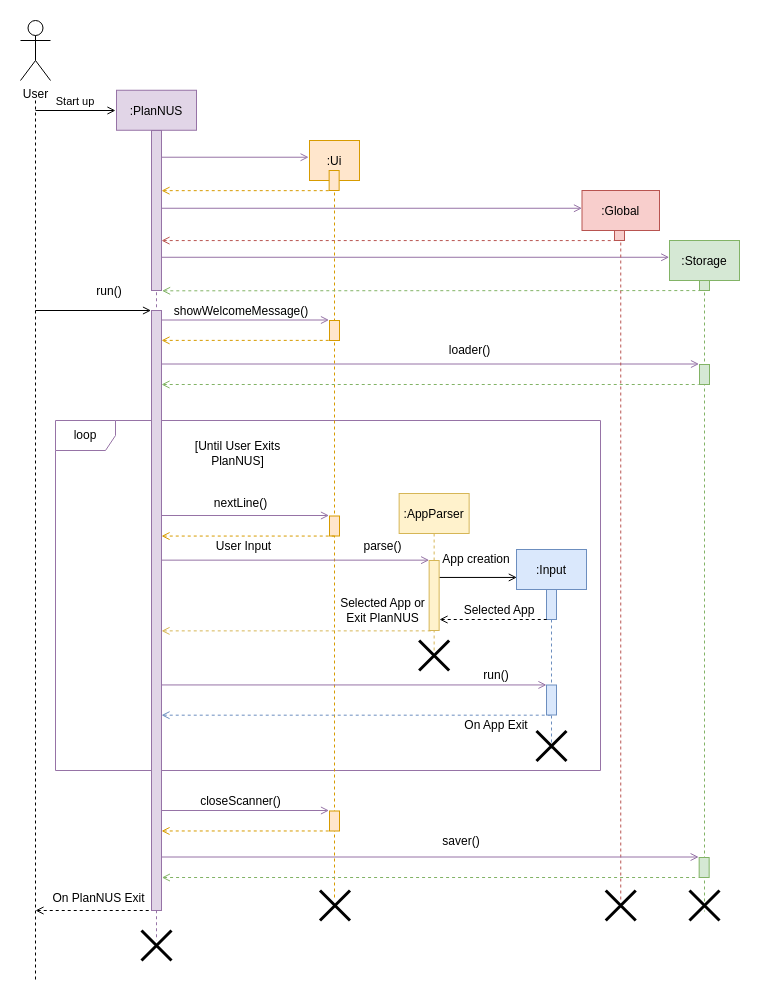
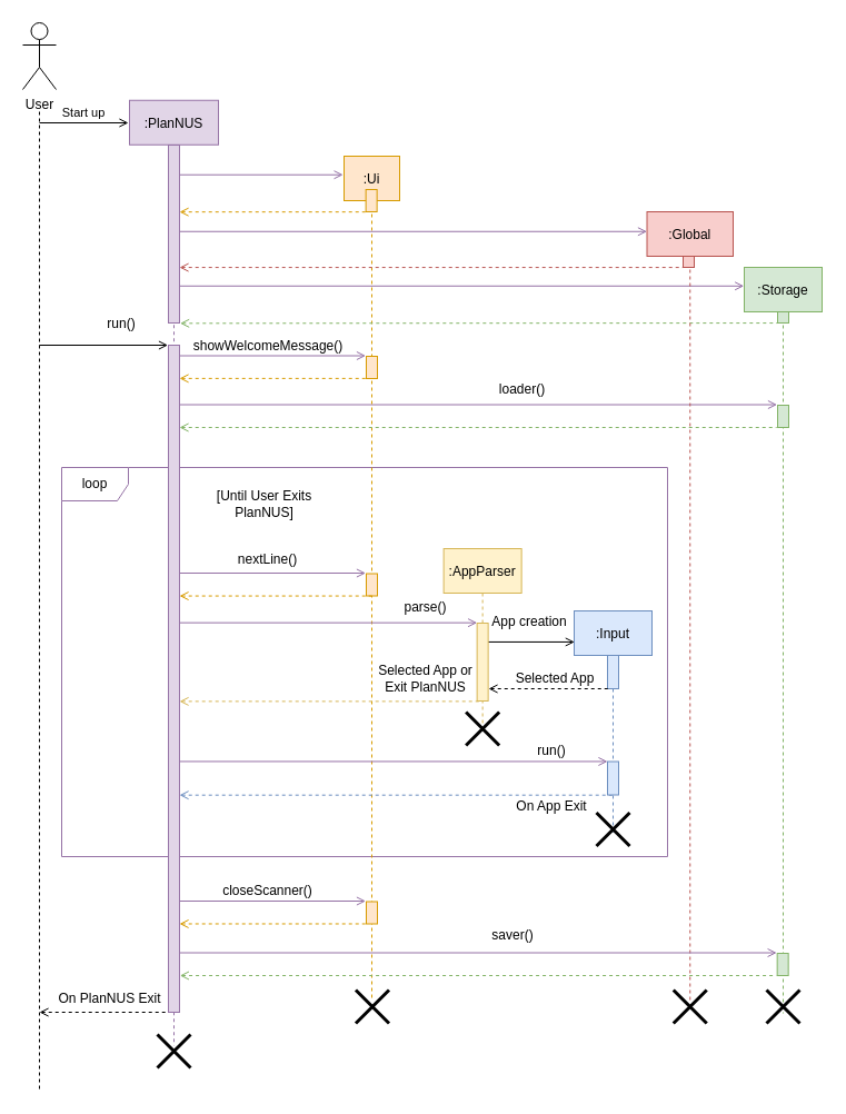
- <mxCell id="27" value="User Input" style="text;html=1;strokeColor=none;fillColor=none;align=center;verticalAlign=middle;whiteSpace=wrap;rounded=0;" parent="1" vertex="1"><mxGeometry x="212.25" y="535.5" width="63" height="20" as="geometry" /></mxCell>
